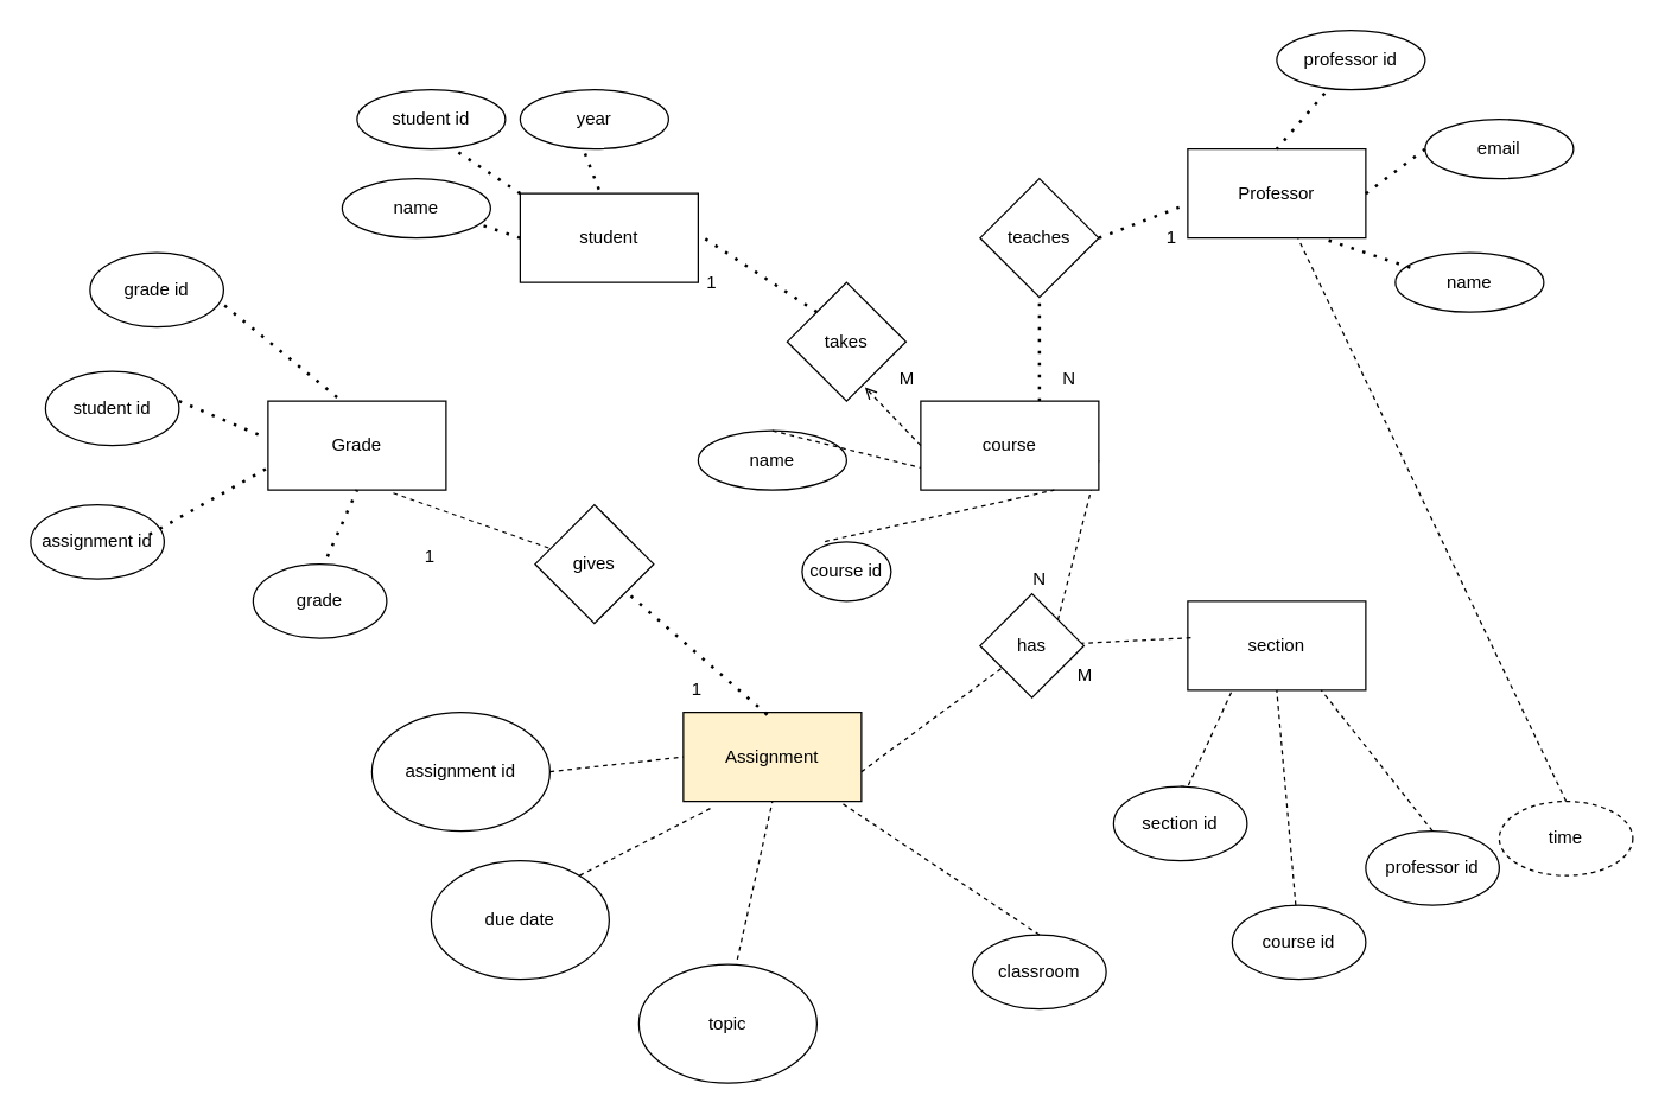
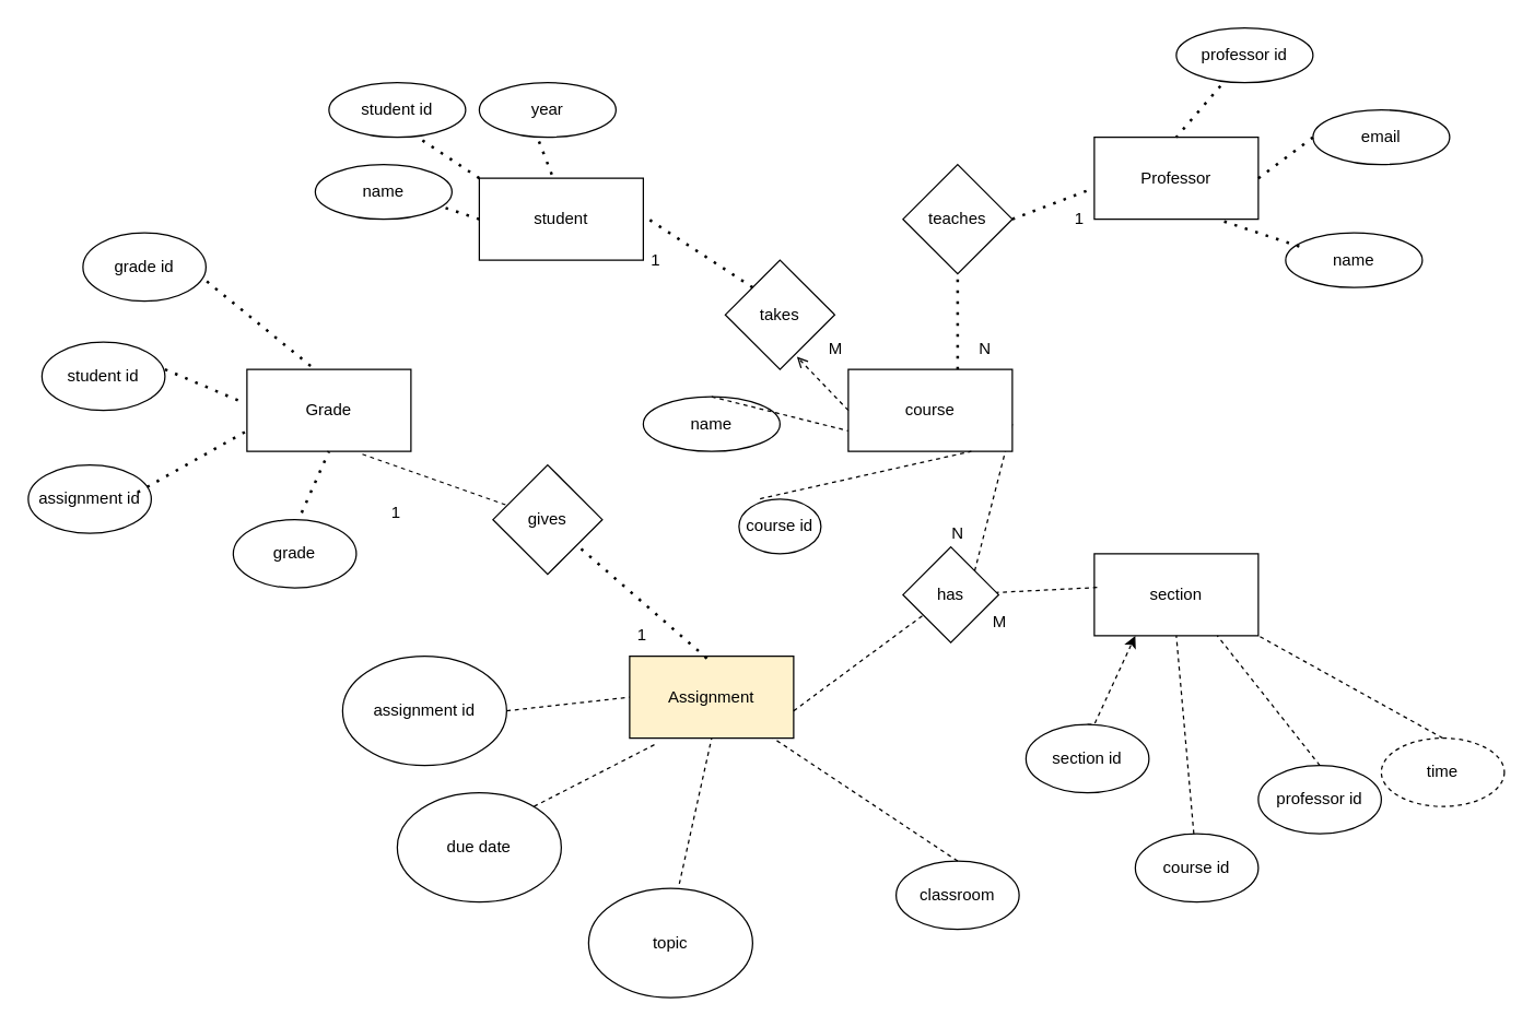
- <mxCell id="22" value="" style="endArrow=none;dashed=1;html=1;rounded=0;exitX=0.5;exitY=0;exitDx=0;exitDy=0;" edge="1" parent="1" source="18" target="2"><mxGeometry width="50" height="50" relative="1" as="geometry"><mxPoint x="825" y="540" as="sourcePoint" /><mxPoint x="740" y="340" as="targetPoint" /></mxGeometry></mxCell>
+ <mxCell id="22" value="" style="endArrow=none;dashed=1;html=1;rounded=0;entryX=1;entryY=1;entryDx=0;entryDy=0;exitX=0.5;exitY=0;exitDx=0;exitDy=0;" edge="1" parent="1" source="18" target="12"><mxGeometry width="50" height="50" relative="1" as="geometry"><mxPoint x="825" y="540" as="sourcePoint" /><mxPoint x="740" y="340" as="targetPoint" /></mxGeometry></mxCell>
- <mxCell id="13" value="" style="endArrow=none;dashed=1;html=1;rounded=0;entryX=0.25;entryY=1;entryDx=0;entryDy=0;exitX=0.5;exitY=0;exitDx=0;exitDy=0;" edge="1" parent="1" source="14" target="12"><mxGeometry width="50" height="50" relative="1" as="geometry"><mxPoint x="620" y="530" as="sourcePoint" /><mxPoint x="710" y="430" as="targetPoint" /><Array as="points"><mxPoint x="800" y="530" /></Array></mxGeometry></mxCell>
+ <mxCell id="13" value="" style="endArrow=classic;dashed=1;html=1;rounded=0;entryX=0.25;entryY=1;entryDx=0;entryDy=0;exitX=0.5;exitY=0;exitDx=0;exitDy=0;" edge="1" parent="1" source="14" target="12"><mxGeometry width="50" height="50" relative="1" as="geometry"><mxPoint x="620" y="530" as="sourcePoint" /><mxPoint x="710" y="430" as="targetPoint" /><Array as="points"><mxPoint x="800" y="530" /></Array></mxGeometry></mxCell>
